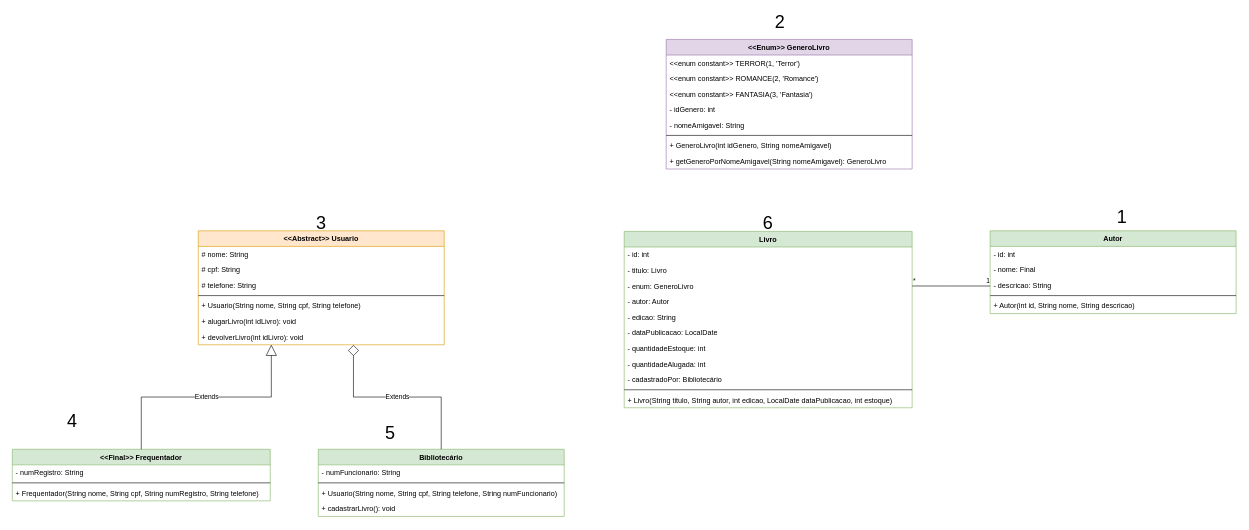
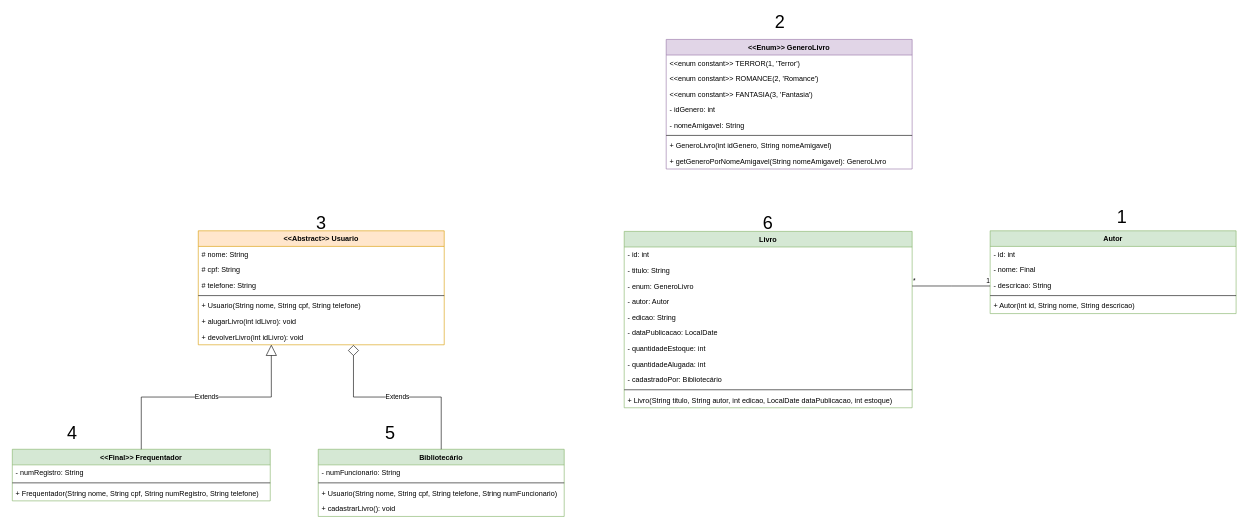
- <mxCell id="23" value="- titulo: Livro" style="text;strokeColor=none;fillColor=none;align=left;verticalAlign=top;spacingLeft=4;spacingRight=4;overflow=hidden;rotatable=0;points=[[0,0.5],[1,0.5]];portConstraint=eastwest;" parent="21" vertex="1"><mxGeometry y="52" width="480" height="26" as="geometry" /></mxCell>
+ <mxCell id="23" value="- titulo: String" style="text;strokeColor=none;fillColor=none;align=left;verticalAlign=top;spacingLeft=4;spacingRight=4;overflow=hidden;rotatable=0;points=[[0,0.5],[1,0.5]];portConstraint=eastwest;" parent="21" vertex="1"><mxGeometry y="52" width="480" height="26" as="geometry" /></mxCell>
- <mxCell id="54" value="&lt;font style=&quot;font-size: 30px&quot;&gt;4&lt;br&gt;&lt;/font&gt;" style="text;html=1;strokeColor=none;fillColor=none;align=center;verticalAlign=middle;whiteSpace=wrap;rounded=0;fontSize=11;" vertex="1" parent="1"><mxGeometry x="90" y="685" width="60" height="30" as="geometry" /></mxCell>
+ <mxCell id="54" value="&lt;font style=&quot;font-size: 30px&quot;&gt;4&lt;br&gt;&lt;/font&gt;" style="text;html=1;strokeColor=none;fillColor=none;align=center;verticalAlign=middle;whiteSpace=wrap;rounded=0;fontSize=11;" vertex="1" parent="1"><mxGeometry x="90" y="705" width="60" height="30" as="geometry" /></mxCell>
